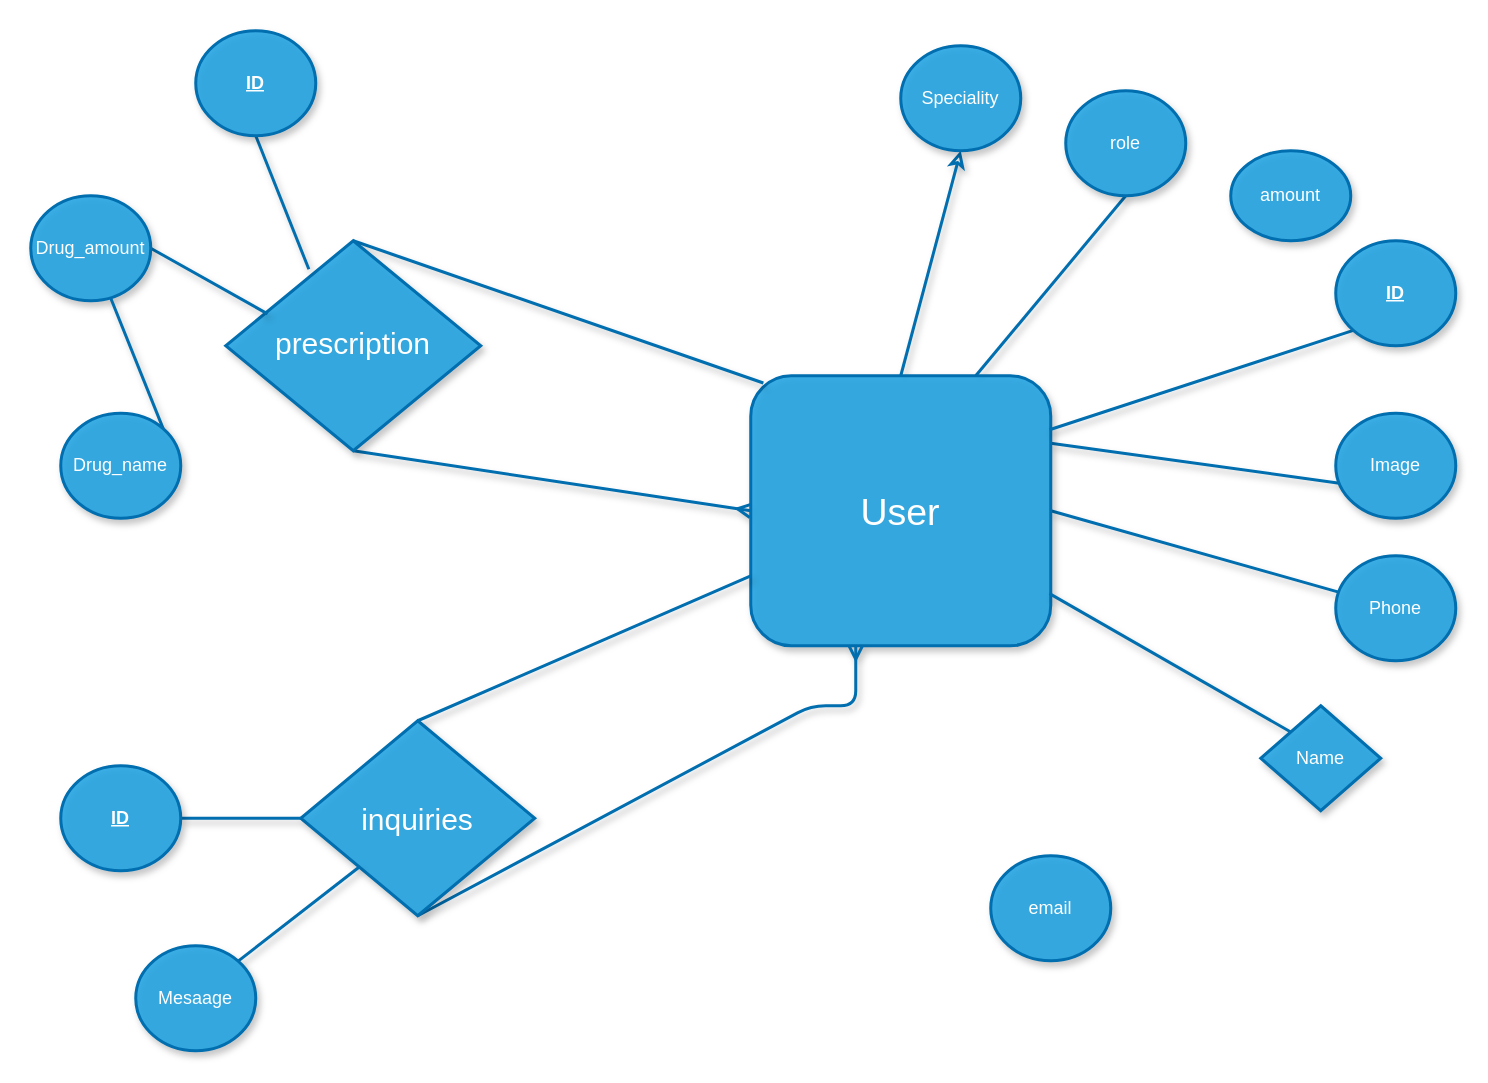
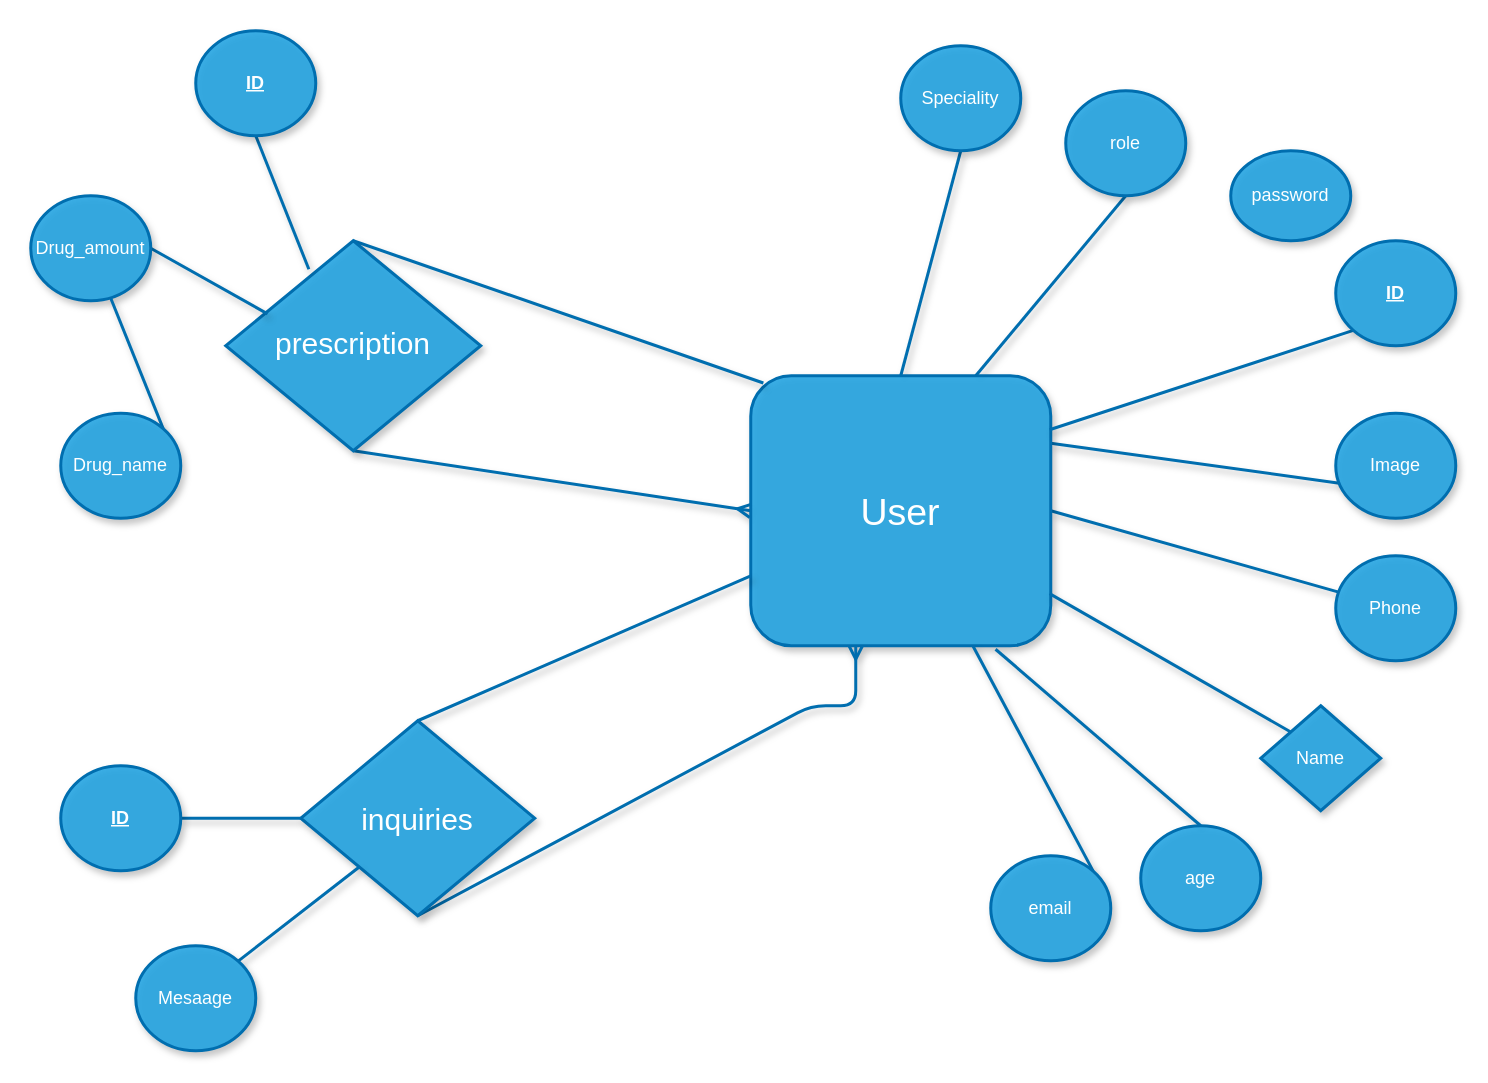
- <mxCell id="2" style="edgeStyle=none;html=1;exitX=0.5;exitY=0;exitDx=0;exitDy=0;entryX=0.5;entryY=1;entryDx=0;entryDy=0;endArrow=classic;endFill=0;fillColor=#1ba1e2;strokeColor=#006EAF;strokeWidth=2;shadow=1;fillOpacity=85;" edge="1" parent="1" source="7" target="12"><mxGeometry relative="1" as="geometry" /></mxCell>
+ <mxCell id="2" style="edgeStyle=none;html=1;exitX=0.5;exitY=0;exitDx=0;exitDy=0;entryX=0.5;entryY=1;entryDx=0;entryDy=0;endArrow=none;endFill=0;fillColor=#1ba1e2;strokeColor=#006EAF;strokeWidth=2;shadow=1;fillOpacity=85;" edge="1" parent="1" source="7" target="12"><mxGeometry relative="1" as="geometry" /></mxCell>
- <mxCell id="11" value="amount" style="ellipse;whiteSpace=wrap;html=1;fillColor=#1ba1e2;fontColor=#ffffff;strokeColor=#006EAF;strokeWidth=2;shadow=1;fillOpacity=85;" vertex="1" parent="1"><mxGeometry x="820" y="100" width="80" height="60" as="geometry" /></mxCell>
+ <mxCell id="11" value="password" style="ellipse;whiteSpace=wrap;html=1;fillColor=#1ba1e2;fontColor=#ffffff;strokeColor=#006EAF;strokeWidth=2;shadow=1;fillOpacity=85;" vertex="1" parent="1"><mxGeometry x="820" y="100" width="80" height="60" as="geometry" /></mxCell>
+ <mxCell id="17" style="edgeStyle=none;html=1;exitX=0.5;exitY=0;exitDx=0;exitDy=0;entryX=0.816;entryY=1.013;entryDx=0;entryDy=0;entryPerimeter=0;endArrow=none;endFill=0;fillColor=#1ba1e2;strokeColor=#006EAF;strokeWidth=2;shadow=1;fillOpacity=85;" edge="1" parent="1" source="18" target="7"><mxGeometry relative="1" as="geometry" /></mxCell>
+ <mxCell id="19" style="edgeStyle=none;html=1;exitX=1;exitY=0;exitDx=0;exitDy=0;endArrow=none;endFill=0;fillColor=#1ba1e2;strokeColor=#006EAF;strokeWidth=2;shadow=1;fillOpacity=85;" edge="1" parent="1" source="20" target="7"><mxGeometry relative="1" as="geometry" /></mxCell>
+ <mxCell id="18" value="age" style="ellipse;whiteSpace=wrap;html=1;fillColor=#1ba1e2;fontColor=#ffffff;strokeColor=#006EAF;strokeWidth=2;shadow=1;fillOpacity=85;" vertex="1" parent="1"><mxGeometry x="760" y="550" width="80" height="70" as="geometry" /></mxCell>
